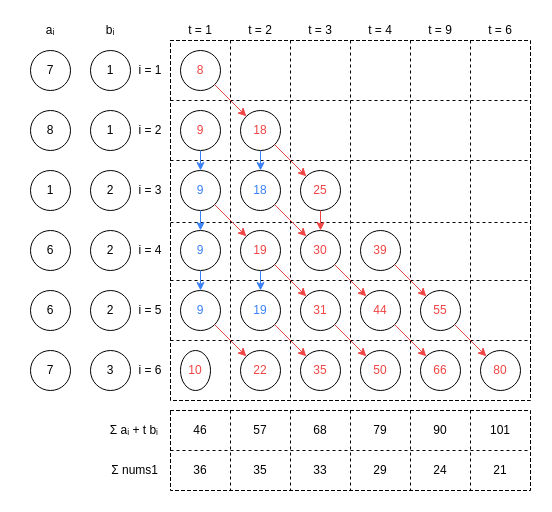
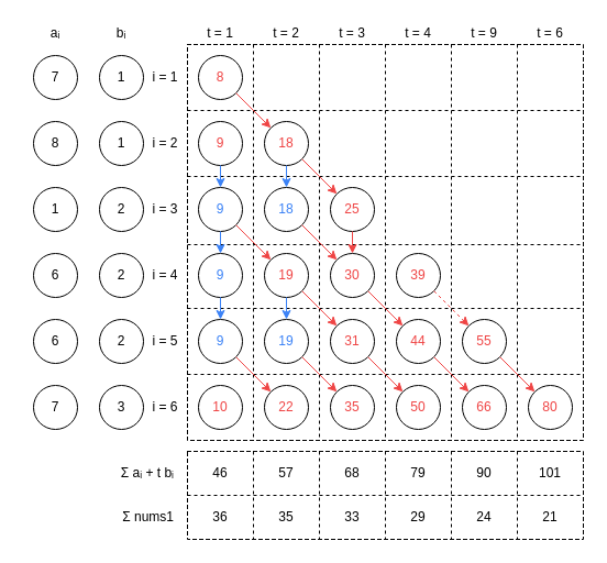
- <mxCell id="118" value="" style="endArrow=classic;html=1;rounded=0;strokeColor=#ef4444;" parent="1" source="60" target="64" edge="1"><mxGeometry width="50" height="50" relative="1" as="geometry"><mxPoint x="344" y="334" as="sourcePoint" /><mxPoint x="376" y="366" as="targetPoint" /></mxGeometry></mxCell>
+ <mxCell id="118" value="" style="endArrow=classic;html=1;rounded=0;strokeColor=#ef4444;dashed=1;" parent="1" source="60" target="64" edge="1"><mxGeometry width="50" height="50" relative="1" as="geometry"><mxPoint x="344" y="334" as="sourcePoint" /><mxPoint x="376" y="366" as="targetPoint" /></mxGeometry></mxCell>
- <mxCell id="49" value="10" style="ellipse;whiteSpace=wrap;html=1;aspect=fixed;fillColor=none;fontColor=#ef4444;" parent="1" vertex="1"><mxGeometry x="180" y="350" width="30" height="40" as="geometry" /></mxCell>
+ <mxCell id="49" value="10" style="ellipse;whiteSpace=wrap;html=1;aspect=fixed;fillColor=none;fontColor=#ef4444;" parent="1" vertex="1"><mxGeometry x="180" y="350" width="40" height="40" as="geometry" /></mxCell>
